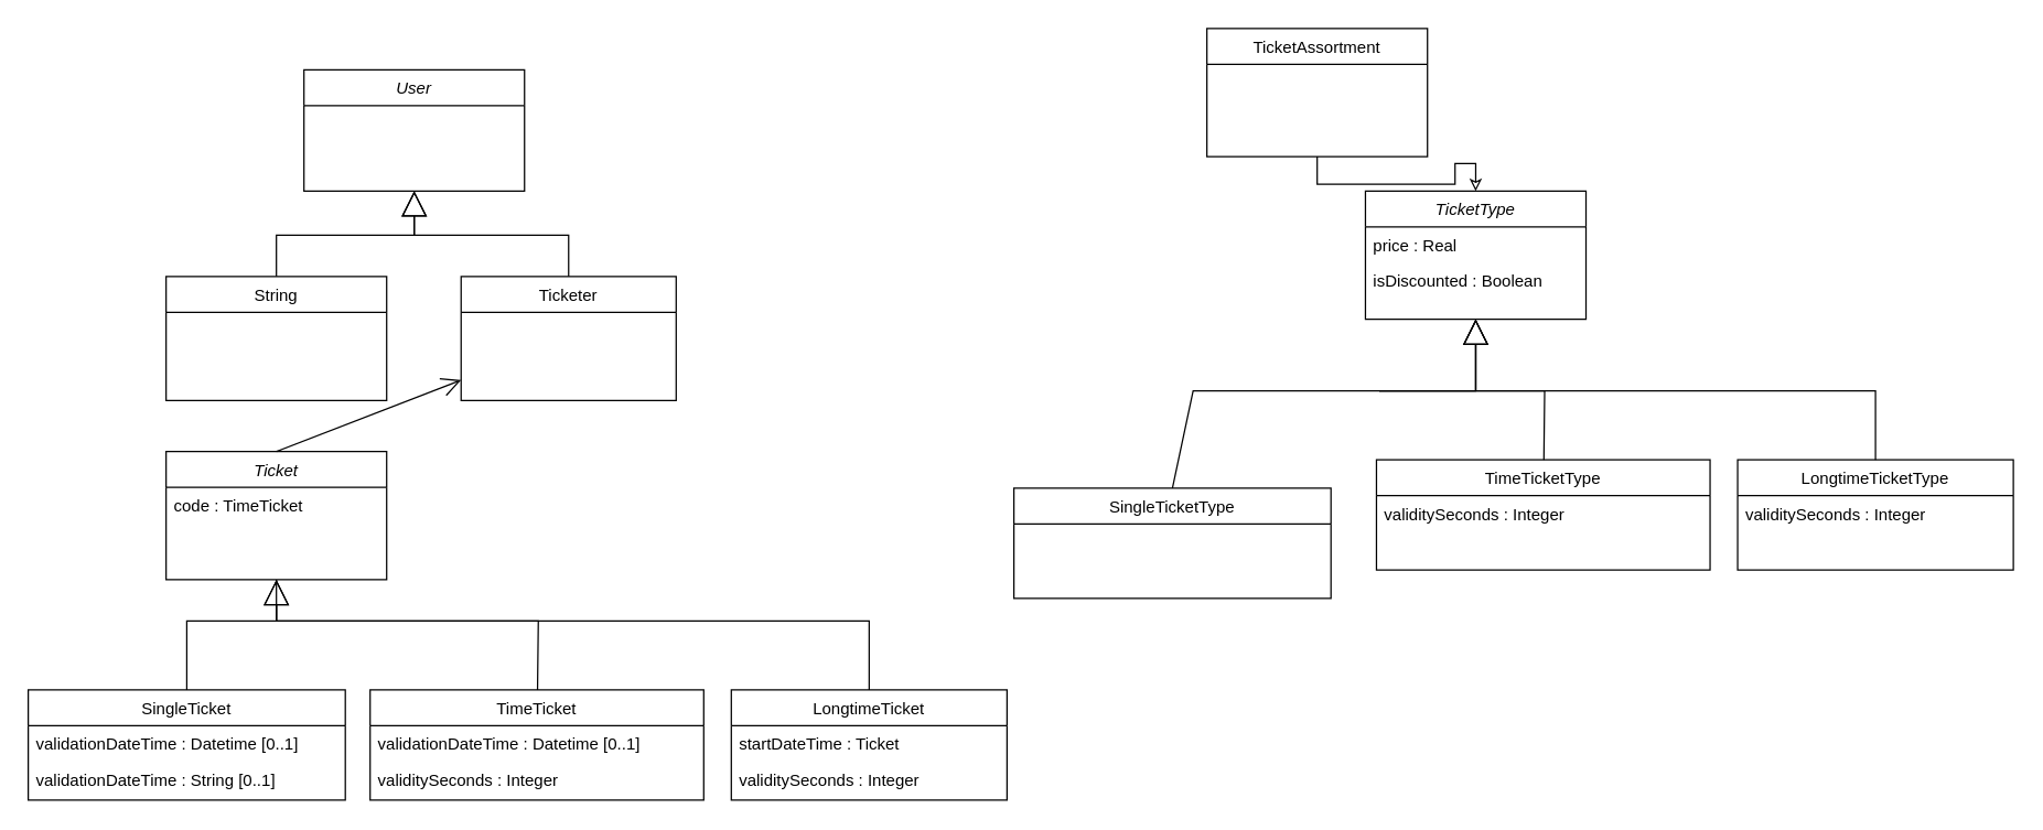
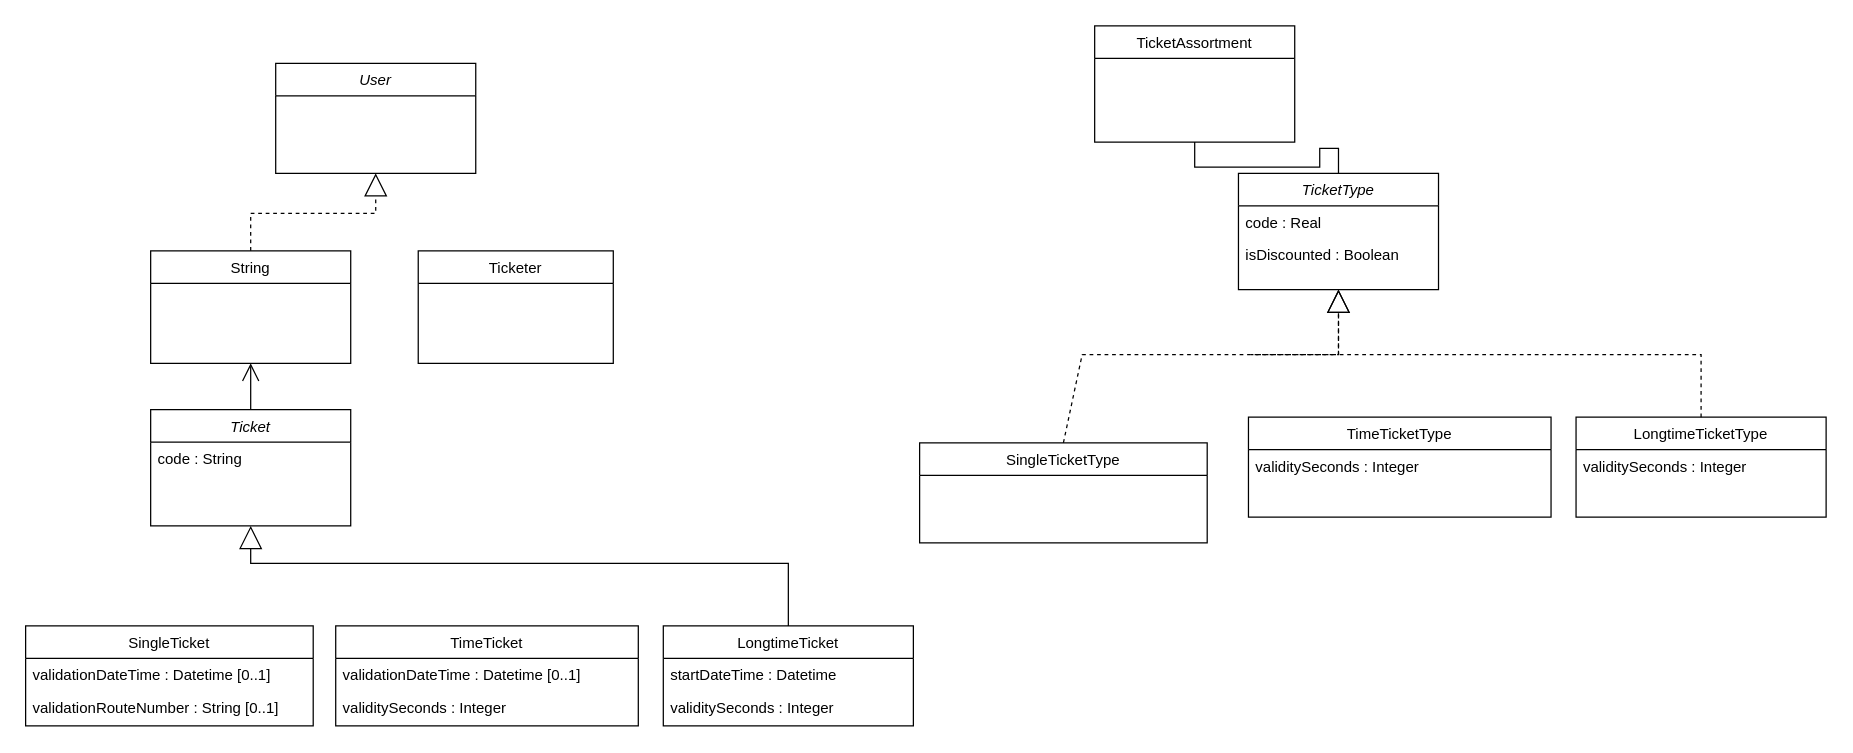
- <mxCell id="33" style="edgeStyle=orthogonalEdgeStyle;rounded=0;orthogonalLoop=1;jettySize=auto;html=1;exitX=0.5;exitY=1;exitDx=0;exitDy=0;entryX=0.5;entryY=0;entryDx=0;entryDy=0;endArrow=classic;endFill=0;" edge="1" parent="1" source="34" target="22"><mxGeometry relative="1" as="geometry" /></mxCell>
+ <mxCell id="33" style="edgeStyle=orthogonalEdgeStyle;rounded=0;orthogonalLoop=1;jettySize=auto;html=1;exitX=0.5;exitY=1;exitDx=0;exitDy=0;entryX=0.5;entryY=0;entryDx=0;entryDy=0;endArrow=none;endFill=0;" edge="1" parent="1" source="34" target="22"><mxGeometry relative="1" as="geometry" /></mxCell>
- <mxCell id="5" value="" style="endArrow=block;endSize=16;endFill=0;html=1;rounded=0;exitX=0.5;exitY=0;exitDx=0;exitDy=0;entryX=0.5;entryY=1;entryDx=0;entryDy=0;" parent="1" source="3" target="2" edge="1"><mxGeometry width="160" relative="1" as="geometry"><mxPoint x="450" y="180" as="sourcePoint" /><mxPoint x="610" y="180" as="targetPoint" /><Array as="points"><mxPoint x="200" y="170" /><mxPoint x="300" y="170" /></Array></mxGeometry></mxCell>
+ <mxCell id="5" value="" style="endArrow=block;endSize=16;endFill=0;html=1;rounded=0;exitX=0.5;exitY=0;exitDx=0;exitDy=0;entryX=0.5;entryY=1;entryDx=0;entryDy=0;dashed=1;" parent="1" source="3" target="2" edge="1"><mxGeometry width="160" relative="1" as="geometry"><mxPoint x="450" y="180" as="sourcePoint" /><mxPoint x="610" y="180" as="targetPoint" /><Array as="points"><mxPoint x="200" y="170" /><mxPoint x="300" y="170" /></Array></mxGeometry></mxCell>
- <mxCell id="6" value="" style="endArrow=block;endSize=16;endFill=0;html=1;rounded=0;exitX=0.5;exitY=0;exitDx=0;exitDy=0;entryX=0.5;entryY=1;entryDx=0;entryDy=0;" parent="1" source="4" target="2" edge="1"><mxGeometry width="160" relative="1" as="geometry"><mxPoint x="380" y="138" as="sourcePoint" /><mxPoint x="540" y="138" as="targetPoint" /><Array as="points"><mxPoint x="412" y="170" /><mxPoint x="300" y="170" /></Array></mxGeometry></mxCell>
- <mxCell id="23" value="price : Real" style="text;strokeColor=none;fillColor=none;align=left;verticalAlign=top;spacingLeft=4;spacingRight=4;overflow=hidden;rotatable=0;points=[[0,0.5],[1,0.5]];portConstraint=eastwest;" vertex="1" parent="22"><mxGeometry y="26" width="160" height="26" as="geometry" /></mxCell>
+ <mxCell id="23" value="code : Real" style="text;strokeColor=none;fillColor=none;align=left;verticalAlign=top;spacingLeft=4;spacingRight=4;overflow=hidden;rotatable=0;points=[[0,0.5],[1,0.5]];portConstraint=eastwest;" vertex="1" parent="22"><mxGeometry y="26" width="160" height="26" as="geometry" /></mxCell>
- <mxCell id="30" value="" style="endArrow=block;endSize=16;endFill=0;html=1;rounded=0;entryX=0.5;entryY=1;entryDx=0;entryDy=0;exitX=0.5;exitY=0;exitDx=0;exitDy=0;" edge="1" parent="1" source="25" target="22"><mxGeometry width="160" relative="1" as="geometry"><mxPoint x="830" y="253" as="sourcePoint" /><mxPoint x="1064" y="293" as="targetPoint" /><Array as="points"><mxPoint x="865" y="283" /><mxPoint x="1070" y="283" /></Array></mxGeometry></mxCell>
+ <mxCell id="30" value="" style="endArrow=block;endSize=16;endFill=0;html=1;rounded=0;entryX=0.5;entryY=1;entryDx=0;entryDy=0;exitX=0.5;exitY=0;exitDx=0;exitDy=0;dashed=1;" edge="1" parent="1" source="25" target="22"><mxGeometry width="160" relative="1" as="geometry"><mxPoint x="830" y="253" as="sourcePoint" /><mxPoint x="1064" y="293" as="targetPoint" /><Array as="points"><mxPoint x="865" y="283" /><mxPoint x="1070" y="283" /></Array></mxGeometry></mxCell>
- <mxCell id="32" value="" style="endArrow=block;endSize=16;endFill=0;html=1;rounded=0;exitX=0.5;exitY=0;exitDx=0;exitDy=0;entryX=0.5;entryY=1;entryDx=0;entryDy=0;" edge="1" parent="1" source="28" target="22"><mxGeometry width="160" relative="1" as="geometry"><mxPoint x="1110" y="253" as="sourcePoint" /><mxPoint x="1130" y="223" as="targetPoint" /><Array as="points"><mxPoint x="1360" y="283" /><mxPoint x="1000" y="283" /><mxPoint x="1070" y="283" /></Array></mxGeometry></mxCell>
+ <mxCell id="32" value="" style="endArrow=block;endSize=16;endFill=0;html=1;rounded=0;exitX=0.5;exitY=0;exitDx=0;exitDy=0;entryX=0.5;entryY=1;entryDx=0;entryDy=0;dashed=1;" edge="1" parent="1" source="28" target="22"><mxGeometry width="160" relative="1" as="geometry"><mxPoint x="1110" y="253" as="sourcePoint" /><mxPoint x="1130" y="223" as="targetPoint" /><Array as="points"><mxPoint x="1360" y="283" /><mxPoint x="1000" y="283" /><mxPoint x="1070" y="283" /></Array></mxGeometry></mxCell>
- <mxCell id="9" value="" style="endArrow=open;endFill=1;endSize=12;html=1;rounded=0;exitX=0.5;exitY=0;exitDx=0;exitDy=0;" parent="1" source="7" target="4" edge="1"><mxGeometry width="160" relative="1" as="geometry"><mxPoint x="330" y="300" as="sourcePoint" /><mxPoint x="490" y="300" as="targetPoint" /></mxGeometry></mxCell>
+ <mxCell id="9" value="" style="endArrow=open;endFill=1;endSize=12;html=1;rounded=0;exitX=0.5;exitY=0;exitDx=0;exitDy=0;entryX=0.5;entryY=1;entryDx=0;entryDy=0;" parent="1" source="7" target="3" edge="1"><mxGeometry width="160" relative="1" as="geometry"><mxPoint x="330" y="300" as="sourcePoint" /><mxPoint x="490" y="300" as="targetPoint" /></mxGeometry></mxCell>
- <mxCell id="31" value="" style="endArrow=block;endSize=16;endFill=0;html=1;rounded=0;entryX=0.5;entryY=1;entryDx=0;entryDy=0;" edge="1" parent="1" source="26" target="22"><mxGeometry width="160" relative="1" as="geometry"><mxPoint x="914" y="303" as="sourcePoint" /><mxPoint x="1074" y="303" as="targetPoint" /><Array as="points"><mxPoint x="1120" y="283" /><mxPoint x="1000" y="283" /><mxPoint x="1070" y="283" /></Array></mxGeometry></mxCell>
- <mxCell id="8" value="code : TimeTicket" style="text;strokeColor=none;fillColor=none;align=left;verticalAlign=top;spacingLeft=4;spacingRight=4;overflow=hidden;rotatable=0;points=[[0,0.5],[1,0.5]];portConstraint=eastwest;" vertex="1" parent="7"><mxGeometry y="26" width="160" height="26" as="geometry" /></mxCell>
+ <mxCell id="8" value="code : String" style="text;strokeColor=none;fillColor=none;align=left;verticalAlign=top;spacingLeft=4;spacingRight=4;overflow=hidden;rotatable=0;points=[[0,0.5],[1,0.5]];portConstraint=eastwest;" vertex="1" parent="7"><mxGeometry y="26" width="160" height="26" as="geometry" /></mxCell>
- <mxCell id="21" value="" style="endArrow=none;endSize=16;endFill=0;html=1;rounded=0;exitX=0.5;exitY=0;exitDx=0;exitDy=0;entryX=0.5;entryY=1;entryDx=0;entryDy=0;" parent="1" source="16" target="7" edge="1"><mxGeometry width="160" relative="1" as="geometry"><mxPoint x="380" y="420" as="sourcePoint" /><mxPoint x="400" y="390" as="targetPoint" /><Array as="points"><mxPoint x="630" y="450" /><mxPoint x="270" y="450" /><mxPoint x="200" y="450" /></Array></mxGeometry></mxCell>
+ <mxCell id="21" value="" style="endArrow=block;endSize=16;endFill=0;html=1;rounded=0;exitX=0.5;exitY=0;exitDx=0;exitDy=0;entryX=0.5;entryY=1;entryDx=0;entryDy=0;" parent="1" source="16" target="7" edge="1"><mxGeometry width="160" relative="1" as="geometry"><mxPoint x="380" y="420" as="sourcePoint" /><mxPoint x="400" y="390" as="targetPoint" /><Array as="points"><mxPoint x="630" y="450" /><mxPoint x="270" y="450" /><mxPoint x="200" y="450" /></Array></mxGeometry></mxCell>
- <mxCell id="19" value="" style="endArrow=block;endSize=16;endFill=0;html=1;rounded=0;entryX=0.5;entryY=1;entryDx=0;entryDy=0;exitX=0.5;exitY=0;exitDx=0;exitDy=0;" parent="1" source="10" target="7" edge="1"><mxGeometry width="160" relative="1" as="geometry"><mxPoint x="100" y="420" as="sourcePoint" /><mxPoint x="334" y="460" as="targetPoint" /><Array as="points"><mxPoint x="135" y="450" /><mxPoint x="200" y="450" /></Array></mxGeometry></mxCell>
- <mxCell id="20" value="" style="endArrow=block;endSize=16;endFill=0;html=1;rounded=0;entryX=0.5;entryY=1;entryDx=0;entryDy=0;" parent="1" source="13" target="7" edge="1"><mxGeometry width="160" relative="1" as="geometry"><mxPoint x="184" y="470" as="sourcePoint" /><mxPoint x="344" y="470" as="targetPoint" /><Array as="points"><mxPoint x="390" y="450" /><mxPoint x="270" y="450" /><mxPoint x="200" y="450" /></Array></mxGeometry></mxCell>
- <mxCell id="17" value="startDateTime : Ticket&#10;" style="text;strokeColor=none;fillColor=none;align=left;verticalAlign=top;spacingLeft=4;spacingRight=4;overflow=hidden;rotatable=0;points=[[0,0.5],[1,0.5]];portConstraint=eastwest;" vertex="1" parent="16"><mxGeometry y="26" width="200" height="26" as="geometry" /></mxCell>
+ <mxCell id="17" value="startDateTime : Datetime&#10;" style="text;strokeColor=none;fillColor=none;align=left;verticalAlign=top;spacingLeft=4;spacingRight=4;overflow=hidden;rotatable=0;points=[[0,0.5],[1,0.5]];portConstraint=eastwest;" vertex="1" parent="16"><mxGeometry y="26" width="200" height="26" as="geometry" /></mxCell>
- <mxCell id="12" value="validationDateTime : String [0..1]" style="text;strokeColor=none;fillColor=none;align=left;verticalAlign=top;spacingLeft=4;spacingRight=4;overflow=hidden;rotatable=0;points=[[0,0.5],[1,0.5]];portConstraint=eastwest;" parent="10" vertex="1"><mxGeometry y="52" width="230" height="26" as="geometry" /></mxCell>
+ <mxCell id="12" value="validationRouteNumber : String [0..1]" style="text;strokeColor=none;fillColor=none;align=left;verticalAlign=top;spacingLeft=4;spacingRight=4;overflow=hidden;rotatable=0;points=[[0,0.5],[1,0.5]];portConstraint=eastwest;" parent="10" vertex="1"><mxGeometry y="52" width="230" height="26" as="geometry" /></mxCell>
